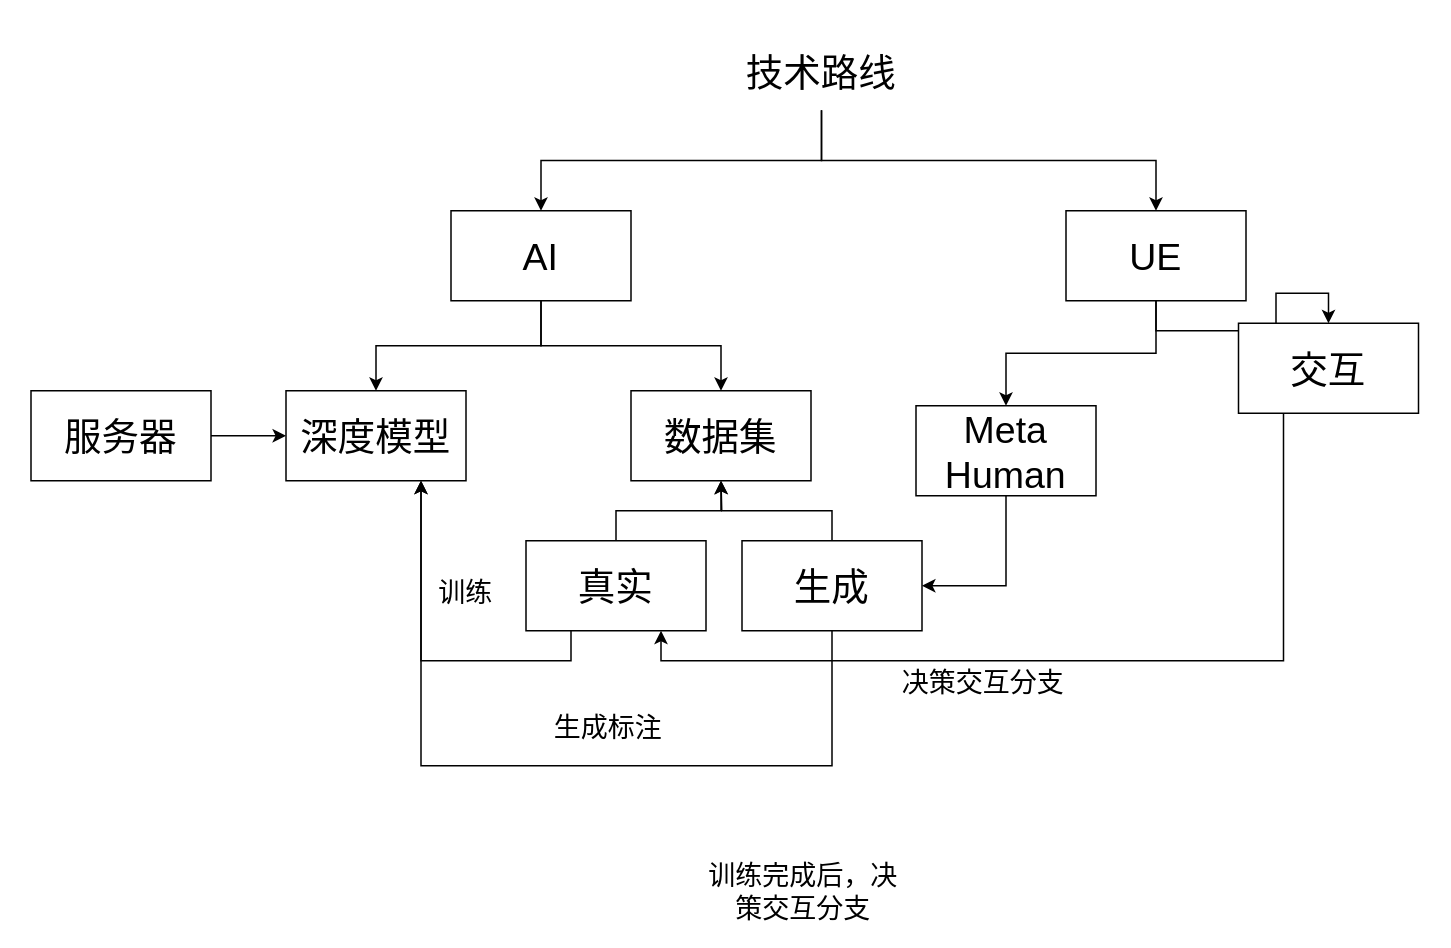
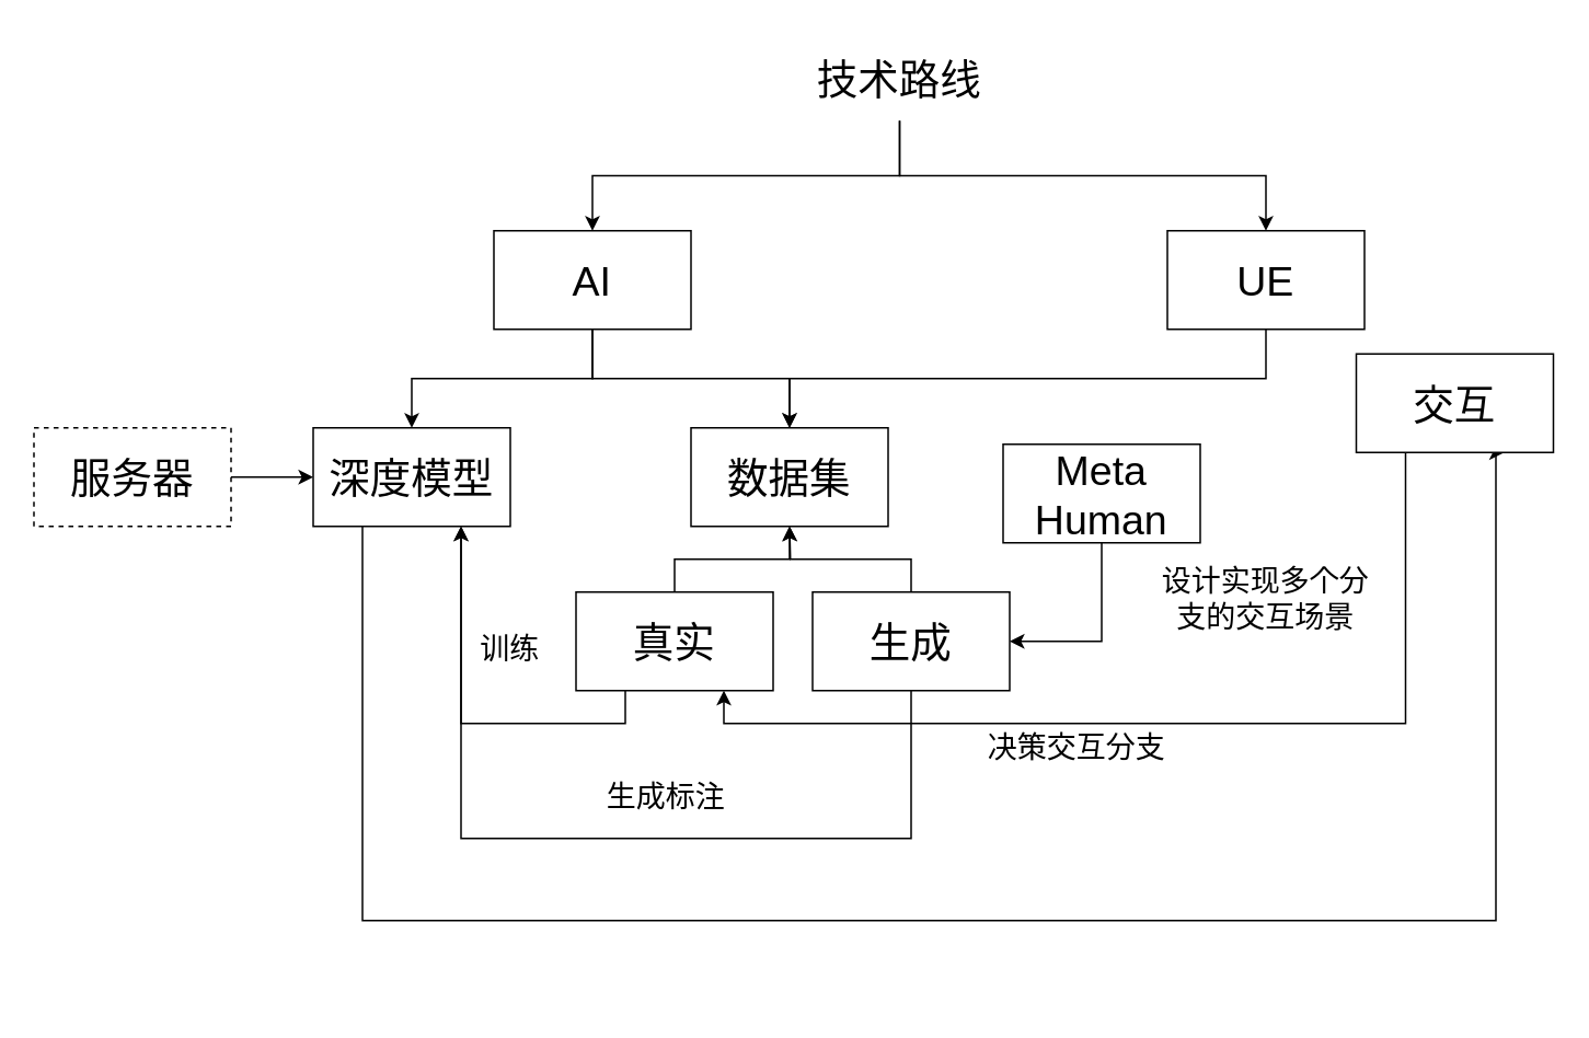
- <mxCell id="9" style="edgeStyle=orthogonalEdgeStyle;rounded=0;orthogonalLoop=1;jettySize=auto;html=1;exitX=0.5;exitY=1;exitDx=0;exitDy=0;" edge="1" parent="1" source="10" target="25"><mxGeometry relative="1" as="geometry" /></mxCell>
- <mxCell id="8" style="edgeStyle=orthogonalEdgeStyle;rounded=0;orthogonalLoop=1;jettySize=auto;html=1;exitX=0.5;exitY=1;exitDx=0;exitDy=0;entryX=0.5;entryY=0;entryDx=0;entryDy=0;" edge="1" parent="1" source="10" target="23"><mxGeometry relative="1" as="geometry" /></mxCell>
+ <mxCell id="8" style="edgeStyle=orthogonalEdgeStyle;rounded=0;orthogonalLoop=1;jettySize=auto;html=1;exitX=0.5;exitY=1;exitDx=0;exitDy=0;" edge="1" parent="1" source="10" target="11"><mxGeometry relative="1" as="geometry" /></mxCell>
- <mxCell id="15" value="&lt;span style=&quot;font-size: 25px;&quot;&gt;服务器&lt;/span&gt;" style="rounded=0;whiteSpace=wrap;html=1;" vertex="1" parent="1"><mxGeometry x="20" y="260" width="120" height="60" as="geometry" /></mxCell>
+ <mxCell id="15" value="&lt;span style=&quot;font-size: 25px;&quot;&gt;服务器&lt;/span&gt;" style="rounded=0;whiteSpace=wrap;html=1;dashed=1;" vertex="1" parent="1"><mxGeometry x="20" y="260" width="120" height="60" as="geometry" /></mxCell>
+ <mxCell id="27" value="&lt;span style=&quot;font-size: 18px;&quot;&gt;设计实现多个分支的交互场景&lt;/span&gt;" style="text;html=1;strokeColor=none;fillColor=none;align=center;verticalAlign=middle;whiteSpace=wrap;rounded=0;" vertex="1" parent="1"><mxGeometry x="705" y="350" width="130" height="30" as="geometry" /></mxCell>
+ <mxCell id="12" style="edgeStyle=orthogonalEdgeStyle;rounded=0;orthogonalLoop=1;jettySize=auto;html=1;exitX=0.25;exitY=1;exitDx=0;exitDy=0;entryX=0.75;entryY=1;entryDx=0;entryDy=0;" edge="1" parent="1" source="13" target="25"><mxGeometry relative="1" as="geometry"><Array as="points"><mxPoint x="220" y="560" /><mxPoint x="910" y="560" /></Array></mxGeometry></mxCell>
- <mxCell id="30" value="&lt;span style=&quot;font-size: 18px;&quot;&gt;训练完成后，决策交互分支&lt;/span&gt;" style="text;html=1;strokeColor=none;fillColor=none;align=center;verticalAlign=middle;whiteSpace=wrap;rounded=0;" vertex="1" parent="1"><mxGeometry x="470" y="580" width="130" height="30" as="geometry" /></mxCell>
